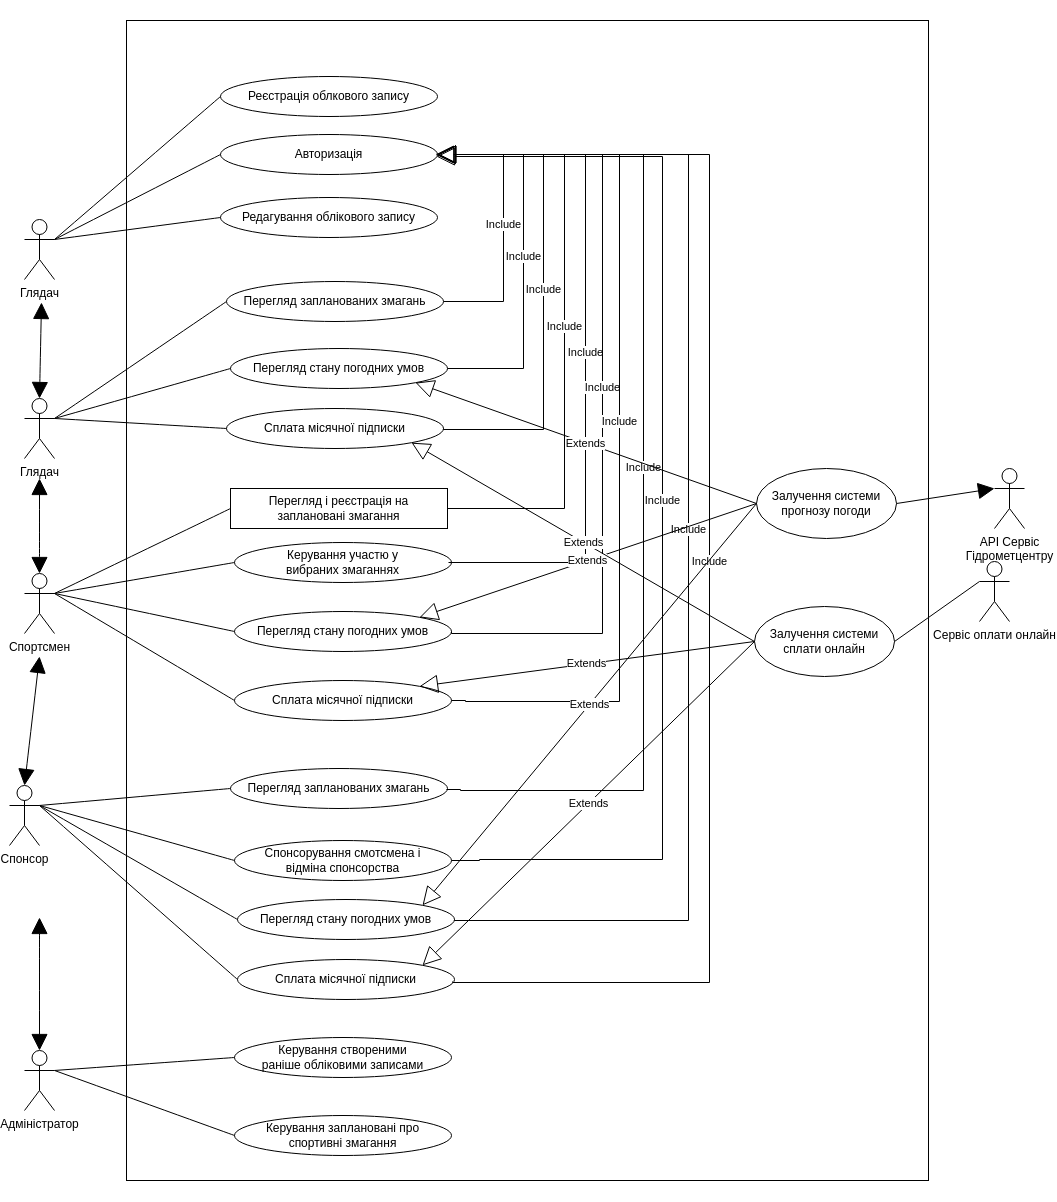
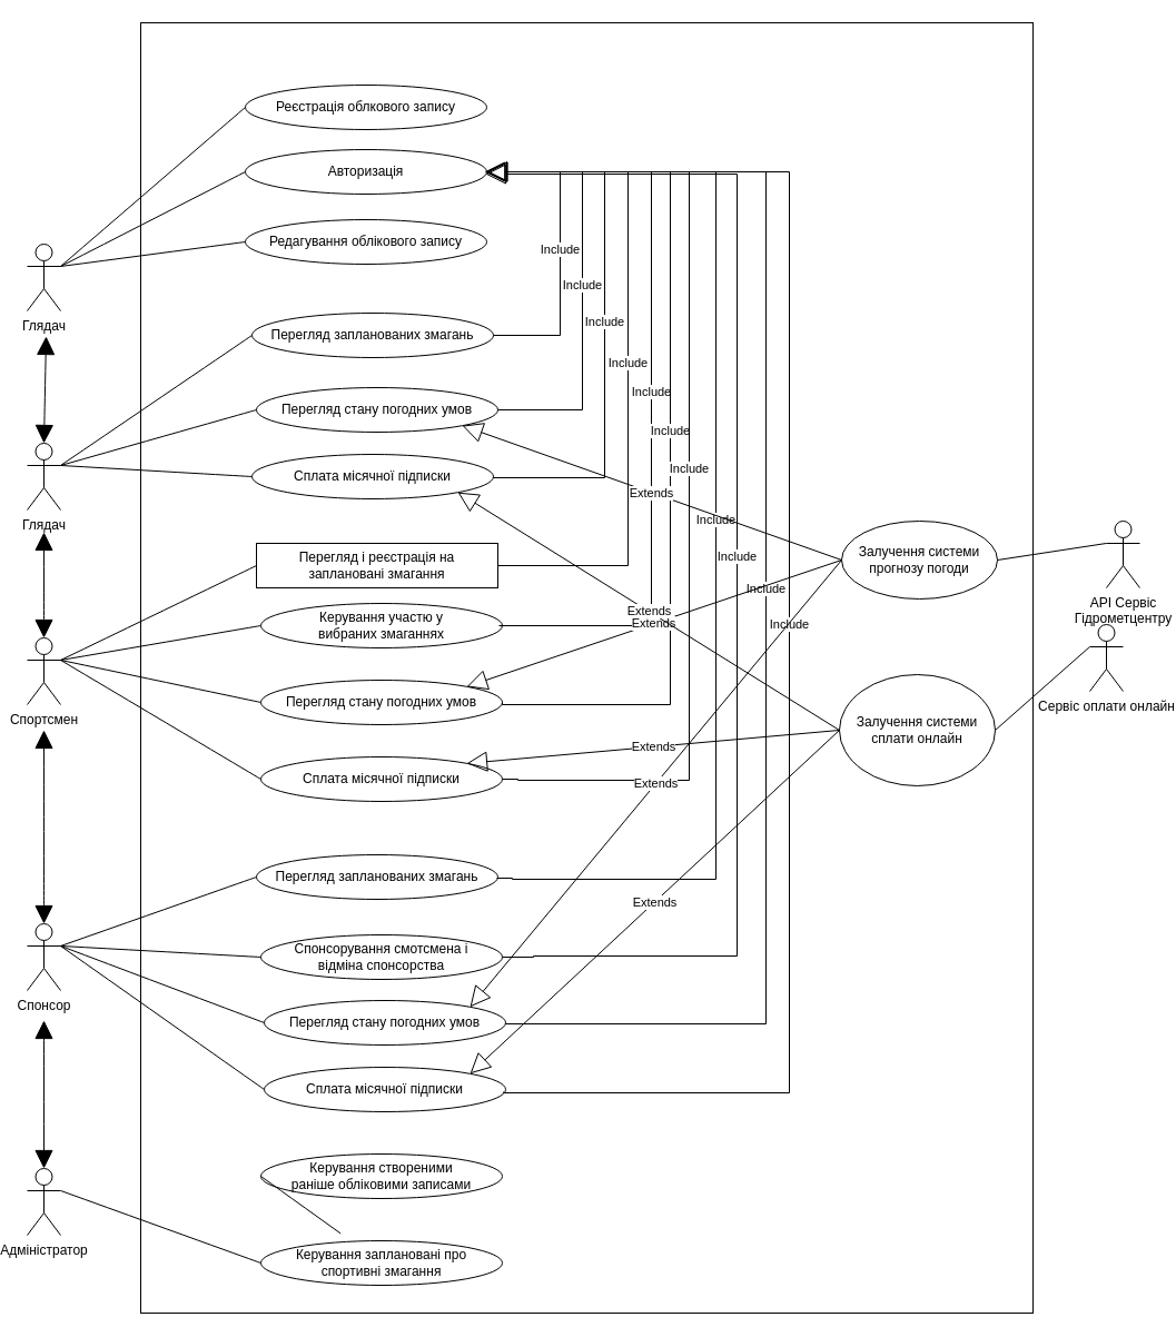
- <mxCell id="61" value="" style="endArrow=block;html=1;rounded=0;startSize=14;endSize=14;sourcePerimeterSpacing=8;targetPerimeterSpacing=8;entryX=0;entryY=0.333;entryDx=0;entryDy=0;entryPerimeter=0;exitX=1;exitY=0.5;exitDx=0;exitDy=0;" edge="1" parent="1" source="57" target="55"><mxGeometry width="50" height="50" relative="1" as="geometry"><mxPoint x="526" y="613" as="sourcePoint" /><mxPoint x="576" y="563" as="targetPoint" /></mxGeometry></mxCell>
+ <mxCell id="61" value="" style="endArrow=none;html=1;rounded=0;startSize=14;endSize=14;sourcePerimeterSpacing=8;targetPerimeterSpacing=8;entryX=0;entryY=0.333;entryDx=0;entryDy=0;entryPerimeter=0;exitX=1;exitY=0.5;exitDx=0;exitDy=0;" edge="1" parent="1" source="57" target="55"><mxGeometry width="50" height="50" relative="1" as="geometry"><mxPoint x="526" y="613" as="sourcePoint" /><mxPoint x="576" y="563" as="targetPoint" /></mxGeometry></mxCell>
- <mxCell id="62" value="Залучення системи сплати онлайн" style="ellipse;whiteSpace=wrap;html=1;hachureGap=4;" vertex="1" parent="1"><mxGeometry x="750" y="606" width="140" height="70" as="geometry" /></mxCell>
+ <mxCell id="62" value="Залучення системи сплати онлайн" style="ellipse;whiteSpace=wrap;html=1;hachureGap=4;" vertex="1" parent="1"><mxGeometry x="750" y="606" width="140" height="100" as="geometry" /></mxCell>
- <mxCell id="31" value="Спонсор" style="shape=umlActor;verticalLabelPosition=bottom;verticalAlign=top;html=1;outlineConnect=0;hachureGap=4;" vertex="1" parent="1"><mxGeometry x="5" y="785" width="30" height="60" as="geometry" /></mxCell>
+ <mxCell id="31" value="Спонсор" style="shape=umlActor;verticalLabelPosition=bottom;verticalAlign=top;html=1;outlineConnect=0;hachureGap=4;" vertex="1" parent="1"><mxGeometry x="20" y="830" width="30" height="60" as="geometry" /></mxCell>
- <mxCell id="42" value="" style="endArrow=none;html=1;rounded=0;startSize=14;endSize=14;sourcePerimeterSpacing=8;targetPerimeterSpacing=8;curved=1;entryX=1;entryY=0.333;entryDx=0;entryDy=0;entryPerimeter=0;exitX=0;exitY=0.5;exitDx=0;exitDy=0;" edge="1" parent="1" source="40" target="5"><mxGeometry width="50" height="50" relative="1" as="geometry"><mxPoint x="243" y="989" as="sourcePoint" /><mxPoint x="60" y="860" as="targetPoint" /></mxGeometry></mxCell>
+ <mxCell id="42" value="" style="endArrow=none;html=1;rounded=0;startSize=14;endSize=14;sourcePerimeterSpacing=8;targetPerimeterSpacing=8;curved=1;exitX=0;exitY=0.5;exitDx=0;exitDy=0;" edge="1" parent="1" source="40" target="41"><mxGeometry width="50" height="50" relative="1" as="geometry"><mxPoint x="243" y="989" as="sourcePoint" /><mxPoint x="60" y="860" as="targetPoint" /></mxGeometry></mxCell>
